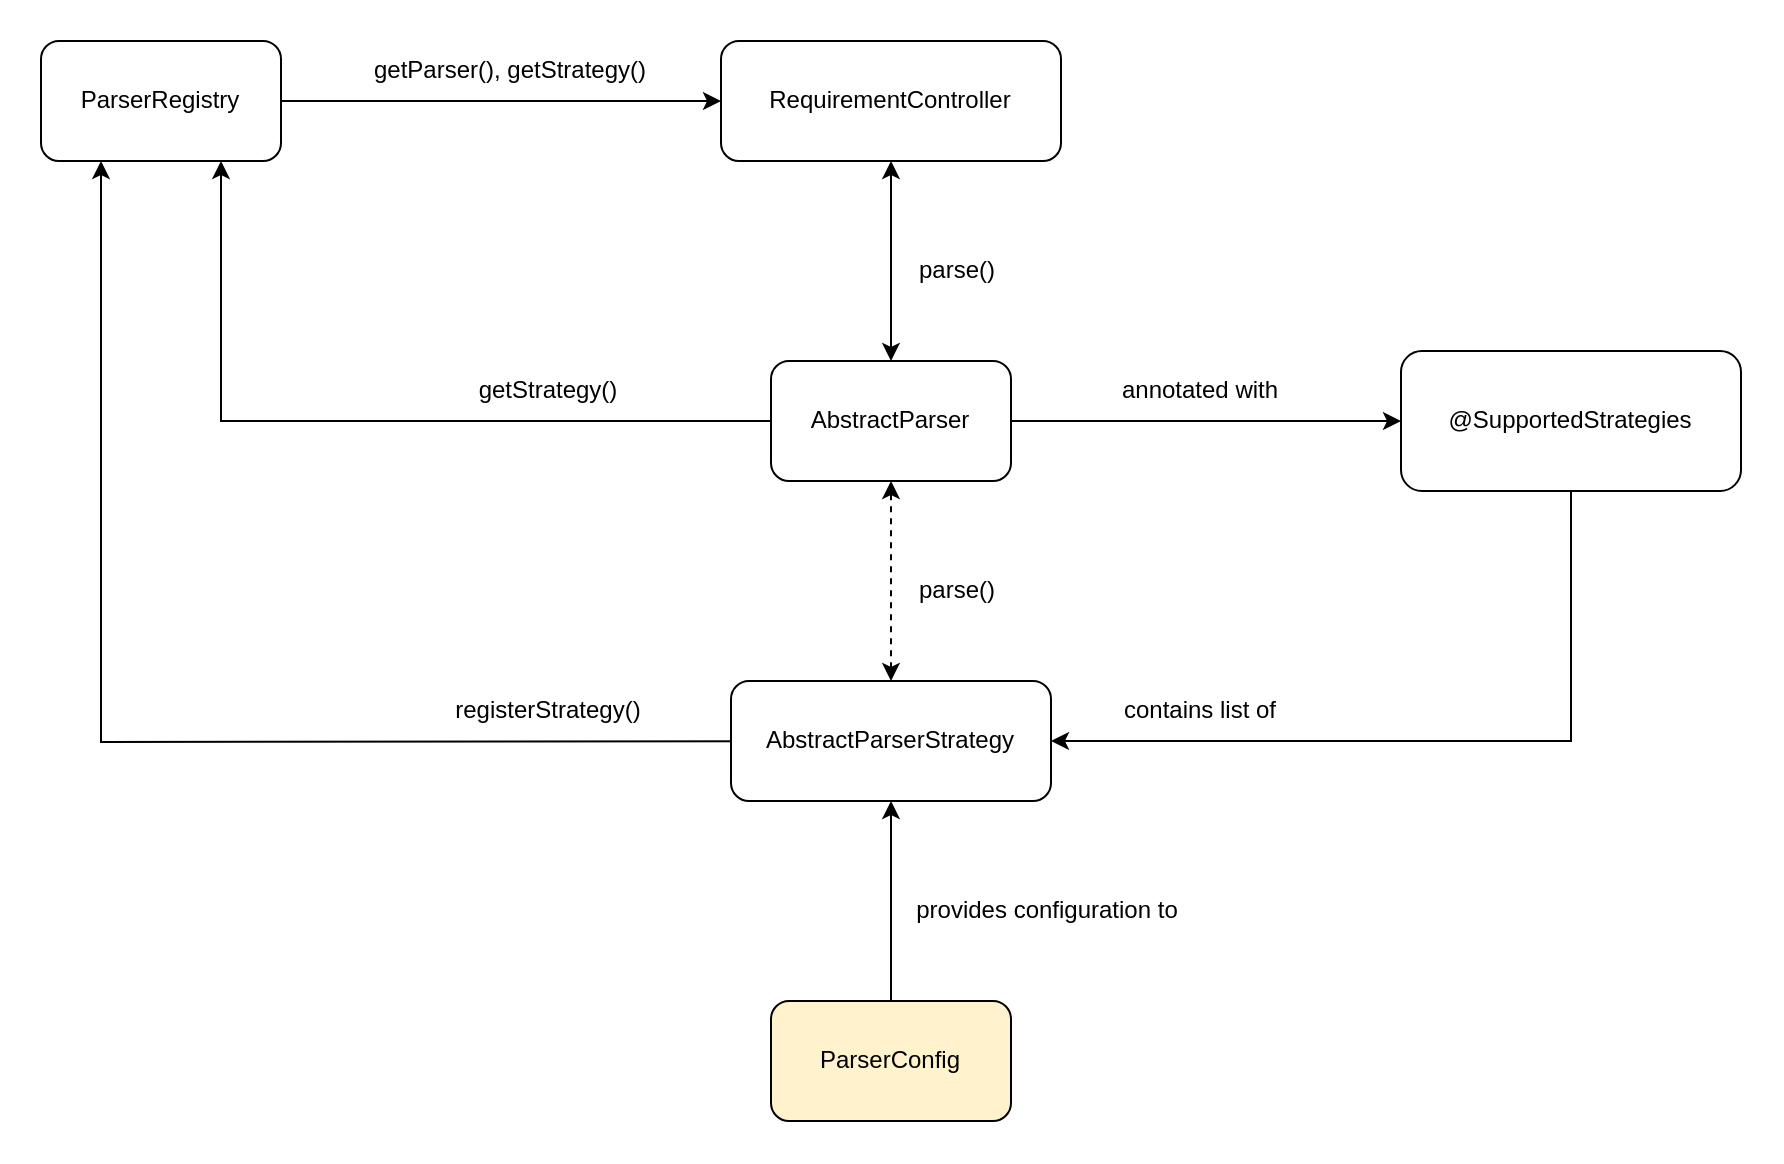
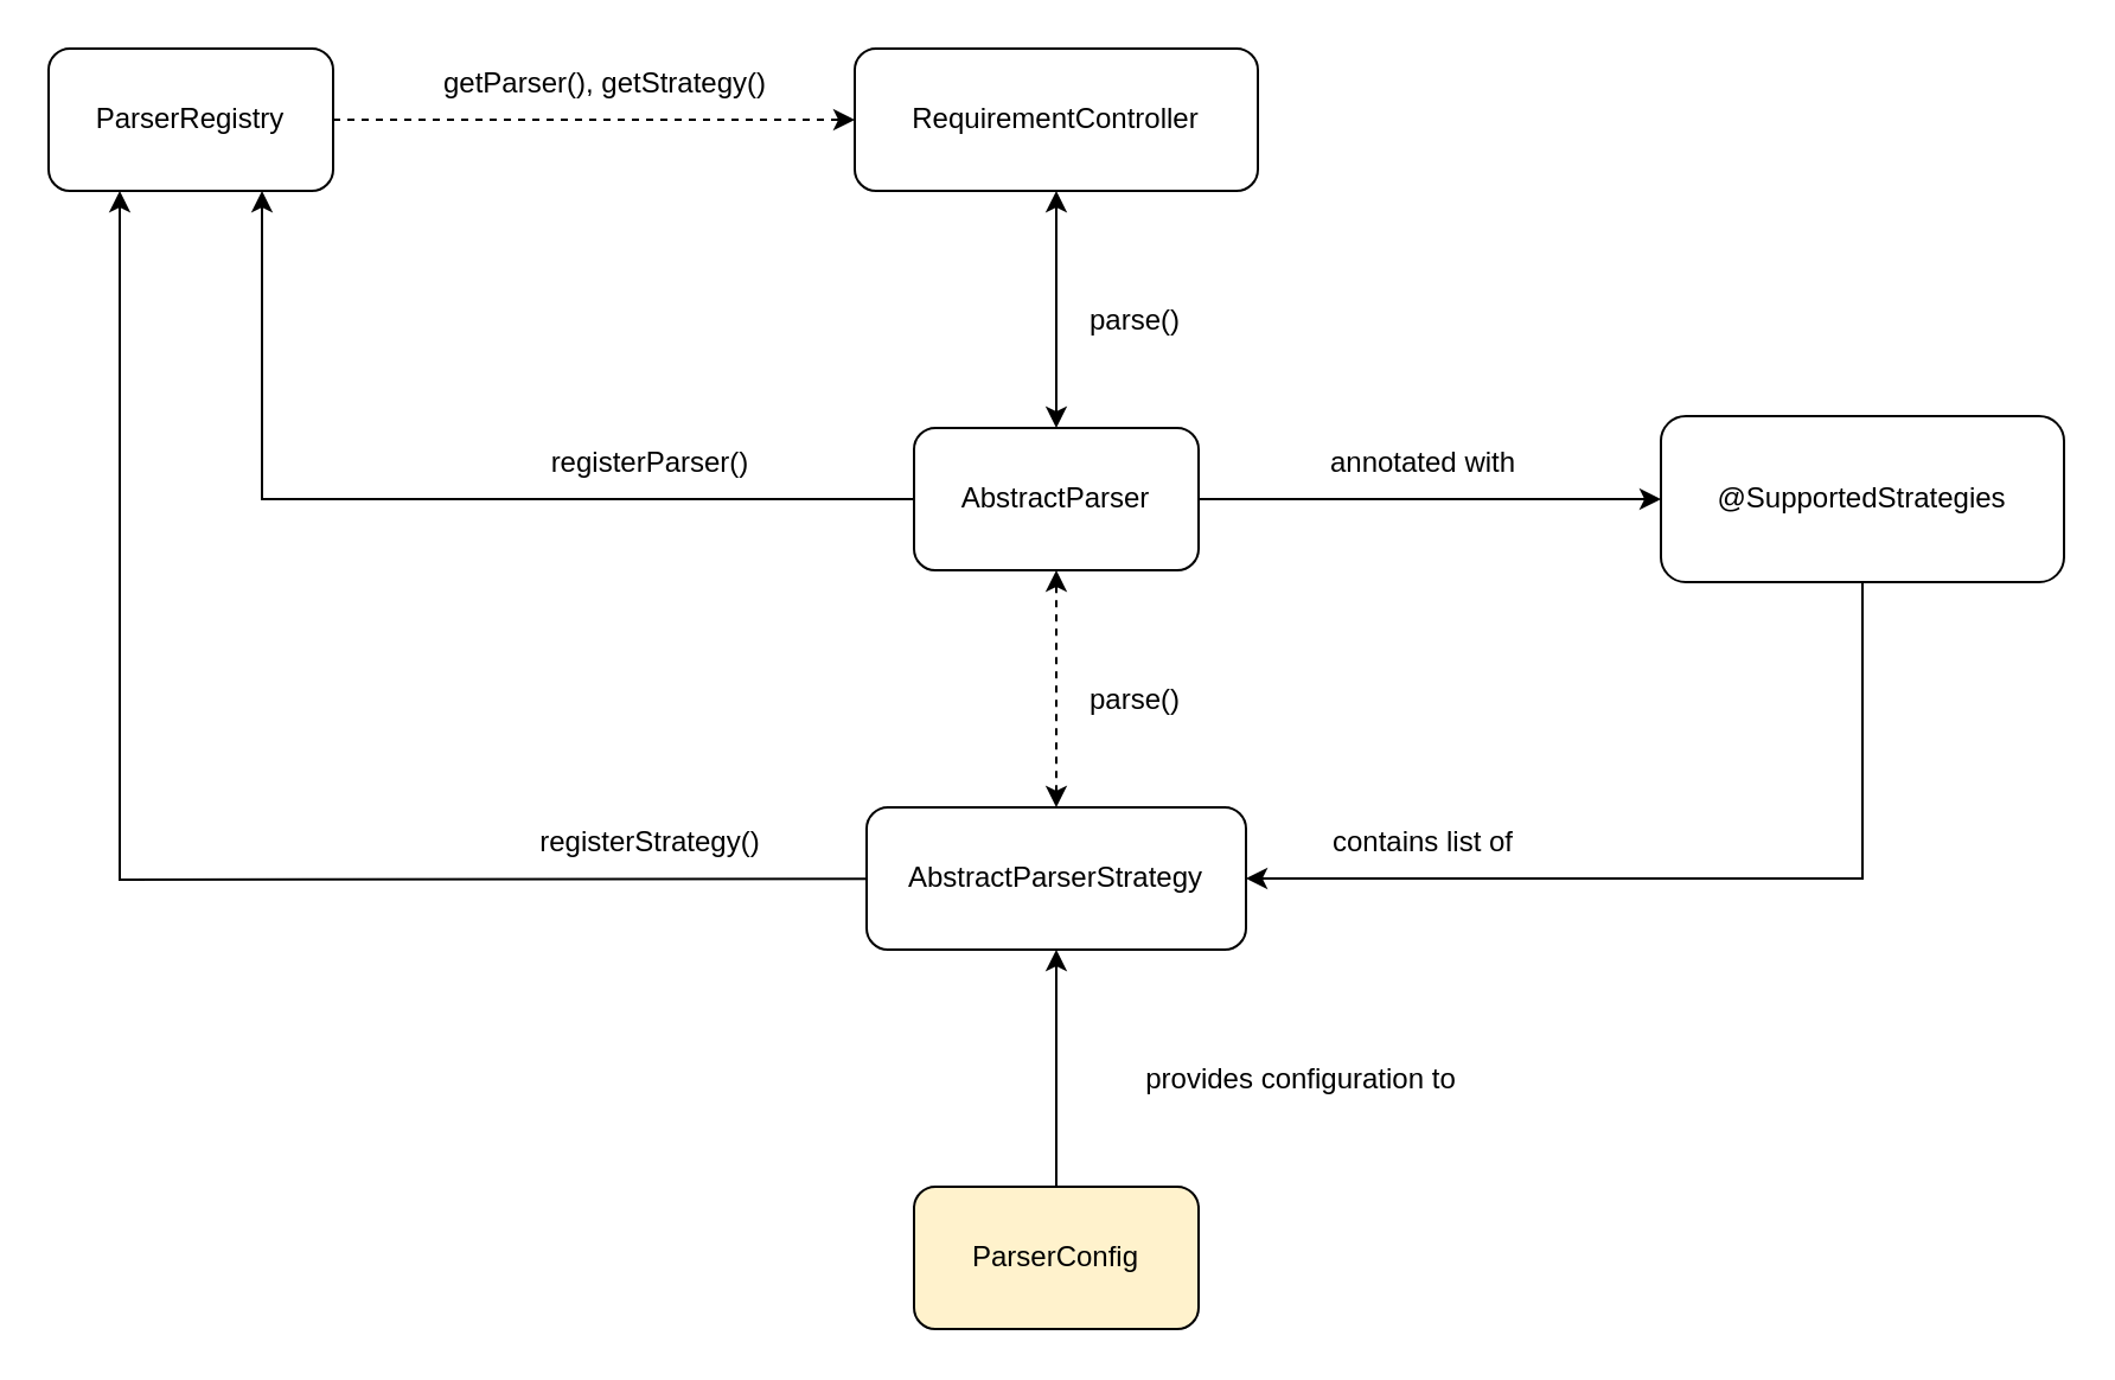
- <mxCell id="10" value="" style="endArrow=classic;html=1;rounded=0;exitX=1;exitY=0.5;exitDx=0;exitDy=0;entryX=0;entryY=0.5;entryDx=0;entryDy=0;" edge="1" parent="1" source="3" target="2"><mxGeometry width="50" height="50" relative="1" as="geometry"><mxPoint x="525" y="110" as="sourcePoint" /><mxPoint x="440" y="50" as="targetPoint" /></mxGeometry></mxCell>
+ <mxCell id="10" value="" style="endArrow=classic;html=1;rounded=0;exitX=1;exitY=0.5;exitDx=0;exitDy=0;entryX=0;entryY=0.5;entryDx=0;entryDy=0;dashed=1;" edge="1" parent="1" source="3" target="2"><mxGeometry width="50" height="50" relative="1" as="geometry"><mxPoint x="525" y="110" as="sourcePoint" /><mxPoint x="440" y="50" as="targetPoint" /></mxGeometry></mxCell>
- <mxCell id="15" value="getStrategy()" style="text;html=1;strokeColor=none;fillColor=none;align=center;verticalAlign=middle;whiteSpace=wrap;rounded=0;" vertex="1" parent="1"><mxGeometry x="221" y="180" width="106" height="30" as="geometry" /></mxCell>
+ <mxCell id="15" value="registerParser()" style="text;html=1;strokeColor=none;fillColor=none;align=center;verticalAlign=middle;whiteSpace=wrap;rounded=0;" vertex="1" parent="1"><mxGeometry x="221" y="180" width="106" height="30" as="geometry" /></mxCell>
- <mxCell id="19" value="provides configuration to" style="text;html=1;strokeColor=none;fillColor=none;align=center;verticalAlign=middle;whiteSpace=wrap;rounded=0;" vertex="1" parent="1"><mxGeometry x="447" y="440" width="153" height="30" as="geometry" /></mxCell>
+ <mxCell id="19" value="provides configuration to" style="text;html=1;strokeColor=none;fillColor=none;align=center;verticalAlign=middle;whiteSpace=wrap;rounded=0;" vertex="1" parent="1"><mxGeometry x="472" y="440" width="153" height="30" as="geometry" /></mxCell>
